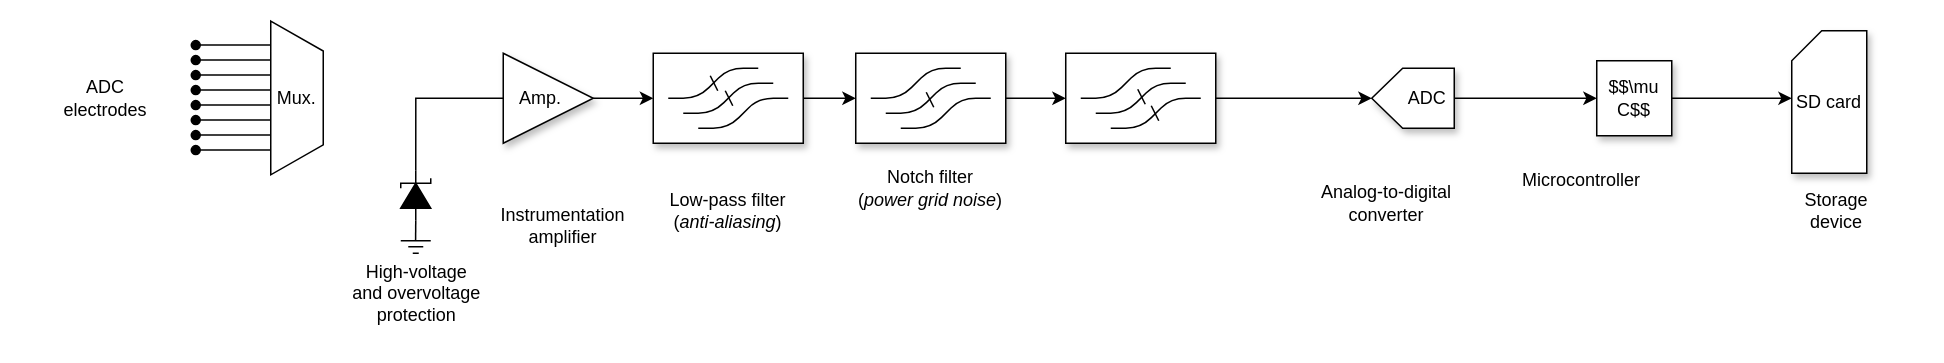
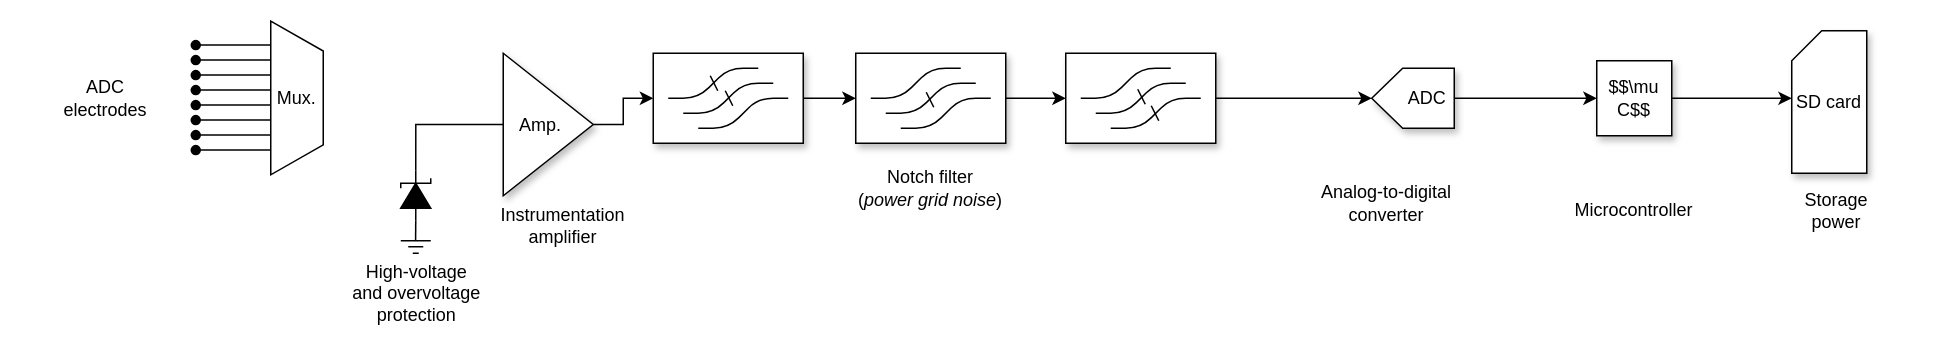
- <mxCell id="11" value="Amp.&amp;nbsp; &amp;nbsp;" style="triangle;whiteSpace=wrap;html=1;shadow=1;align=center;" parent="1" vertex="1"><mxGeometry x="335" y="35" width="60" height="60" as="geometry" /></mxCell>
+ <mxCell id="11" value="Amp.&amp;nbsp; &amp;nbsp;" style="triangle;whiteSpace=wrap;html=1;shadow=1;align=center;" parent="1" vertex="1"><mxGeometry x="335" y="35" width="60" height="95" as="geometry" /></mxCell>
- <mxCell id="21" value="Microcontroller" style="text;html=1;strokeColor=none;fillColor=none;align=center;verticalAlign=middle;whiteSpace=wrap;rounded=0;" parent="1" vertex="1"><mxGeometry x="1004" y="110" width="100" height="20" as="geometry" /></mxCell>
+ <mxCell id="21" value="Microcontroller" style="text;html=1;strokeColor=none;fillColor=none;align=center;verticalAlign=middle;whiteSpace=wrap;rounded=0;" parent="1" vertex="1"><mxGeometry x="1039" y="130" width="100" height="20" as="geometry" /></mxCell>
- <mxCell id="19" value="Low-pass filter&lt;br&gt;(&lt;i&gt;anti-aliasing&lt;/i&gt;)" style="text;html=1;strokeColor=none;fillColor=none;align=center;verticalAlign=middle;whiteSpace=wrap;rounded=0;" parent="1" vertex="1"><mxGeometry x="435" y="130" width="100" height="20" as="geometry" /></mxCell>
- <mxCell id="22" value="Storage&lt;br&gt;device" style="text;html=1;strokeColor=none;fillColor=none;align=center;verticalAlign=middle;whiteSpace=wrap;rounded=0;" parent="1" vertex="1"><mxGeometry x="1174" y="130" width="100" height="20" as="geometry" /></mxCell>
+ <mxCell id="22" value="Storage&lt;br&gt;power" style="text;html=1;strokeColor=none;fillColor=none;align=center;verticalAlign=middle;whiteSpace=wrap;rounded=0;" parent="1" vertex="1"><mxGeometry x="1174" y="130" width="100" height="20" as="geometry" /></mxCell>
